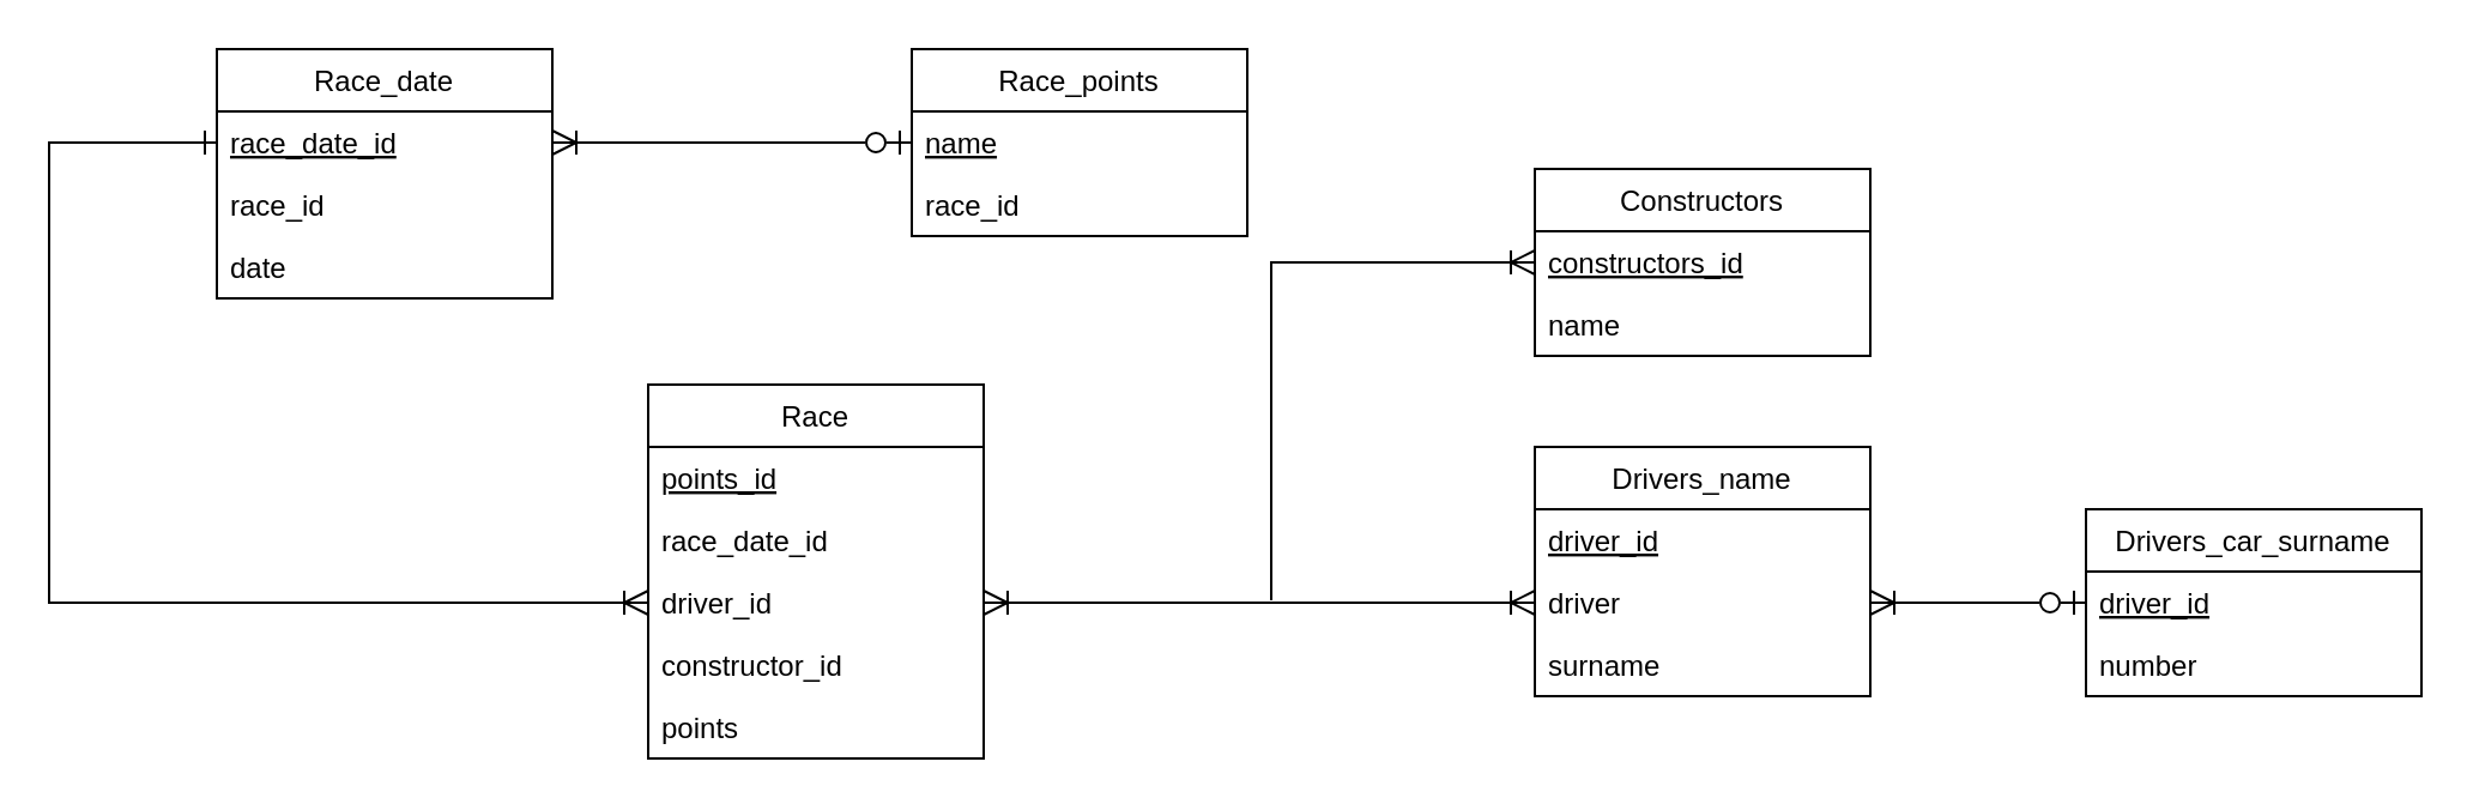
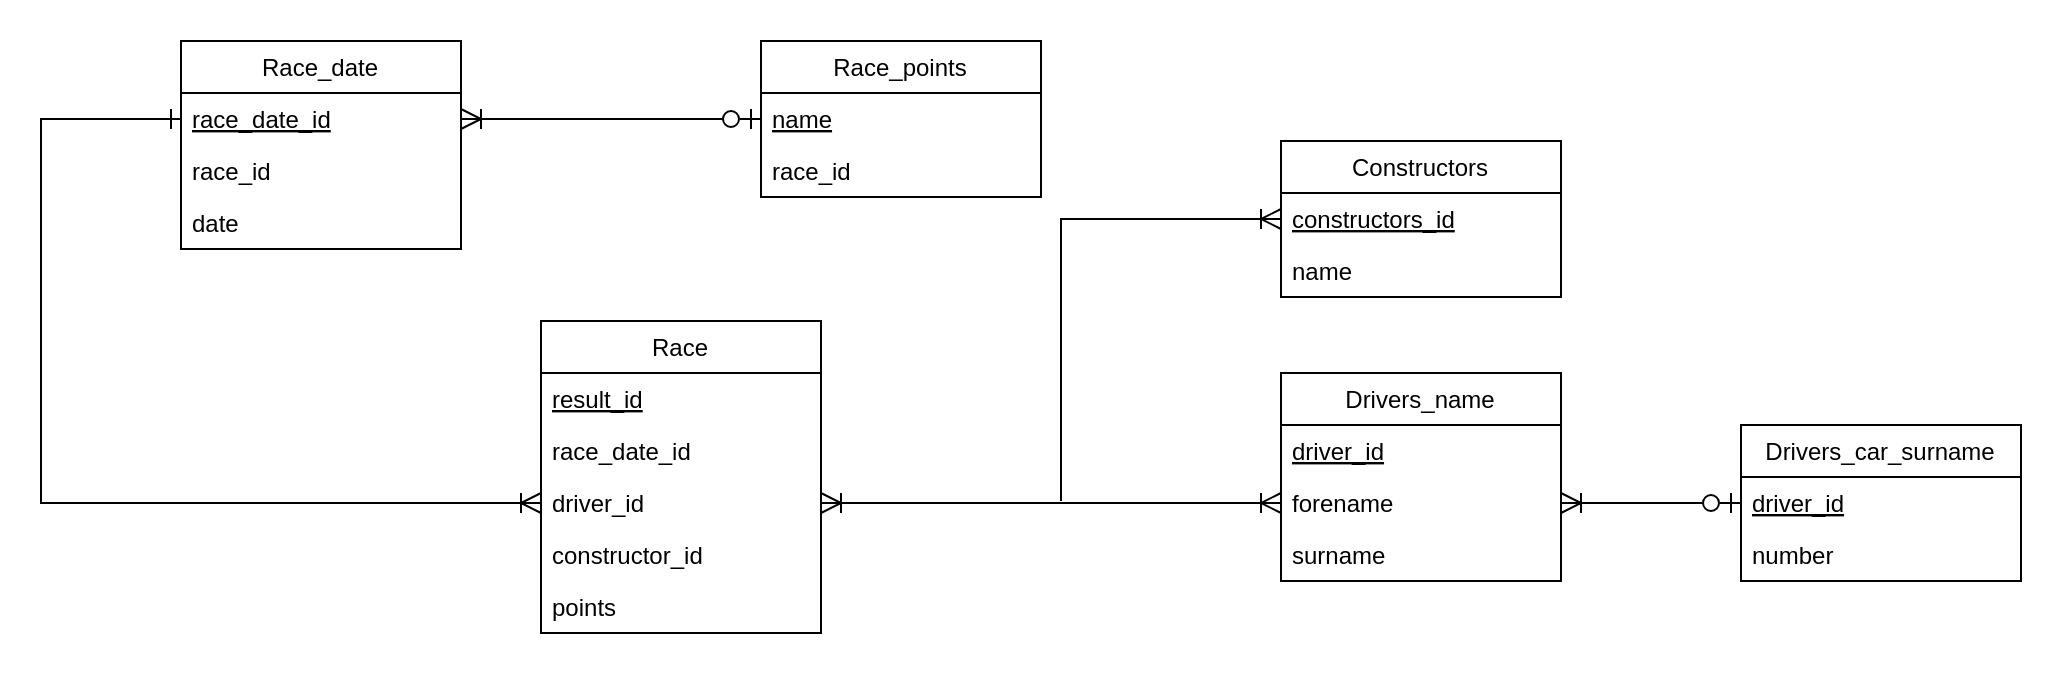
- <mxCell id="7" value="points_id" style="text;strokeColor=none;fillColor=none;align=left;verticalAlign=top;spacingLeft=4;spacingRight=4;overflow=hidden;rotatable=0;points=[[0,0.5],[1,0.5]];portConstraint=eastwest;fontStyle=4" parent="6" vertex="1"><mxGeometry y="26" width="140" height="26" as="geometry" /></mxCell>
+ <mxCell id="7" value="result_id" style="text;strokeColor=none;fillColor=none;align=left;verticalAlign=top;spacingLeft=4;spacingRight=4;overflow=hidden;rotatable=0;points=[[0,0.5],[1,0.5]];portConstraint=eastwest;fontStyle=4" parent="6" vertex="1"><mxGeometry y="26" width="140" height="26" as="geometry" /></mxCell>
- <mxCell id="4" value="driver " style="text;strokeColor=none;fillColor=none;align=left;verticalAlign=top;spacingLeft=4;spacingRight=4;overflow=hidden;rotatable=0;points=[[0,0.5],[1,0.5]];portConstraint=eastwest;" parent="2" vertex="1"><mxGeometry y="52" width="140" height="26" as="geometry" /></mxCell>
+ <mxCell id="4" value="forename " style="text;strokeColor=none;fillColor=none;align=left;verticalAlign=top;spacingLeft=4;spacingRight=4;overflow=hidden;rotatable=0;points=[[0,0.5],[1,0.5]];portConstraint=eastwest;" parent="2" vertex="1"><mxGeometry y="52" width="140" height="26" as="geometry" /></mxCell>
